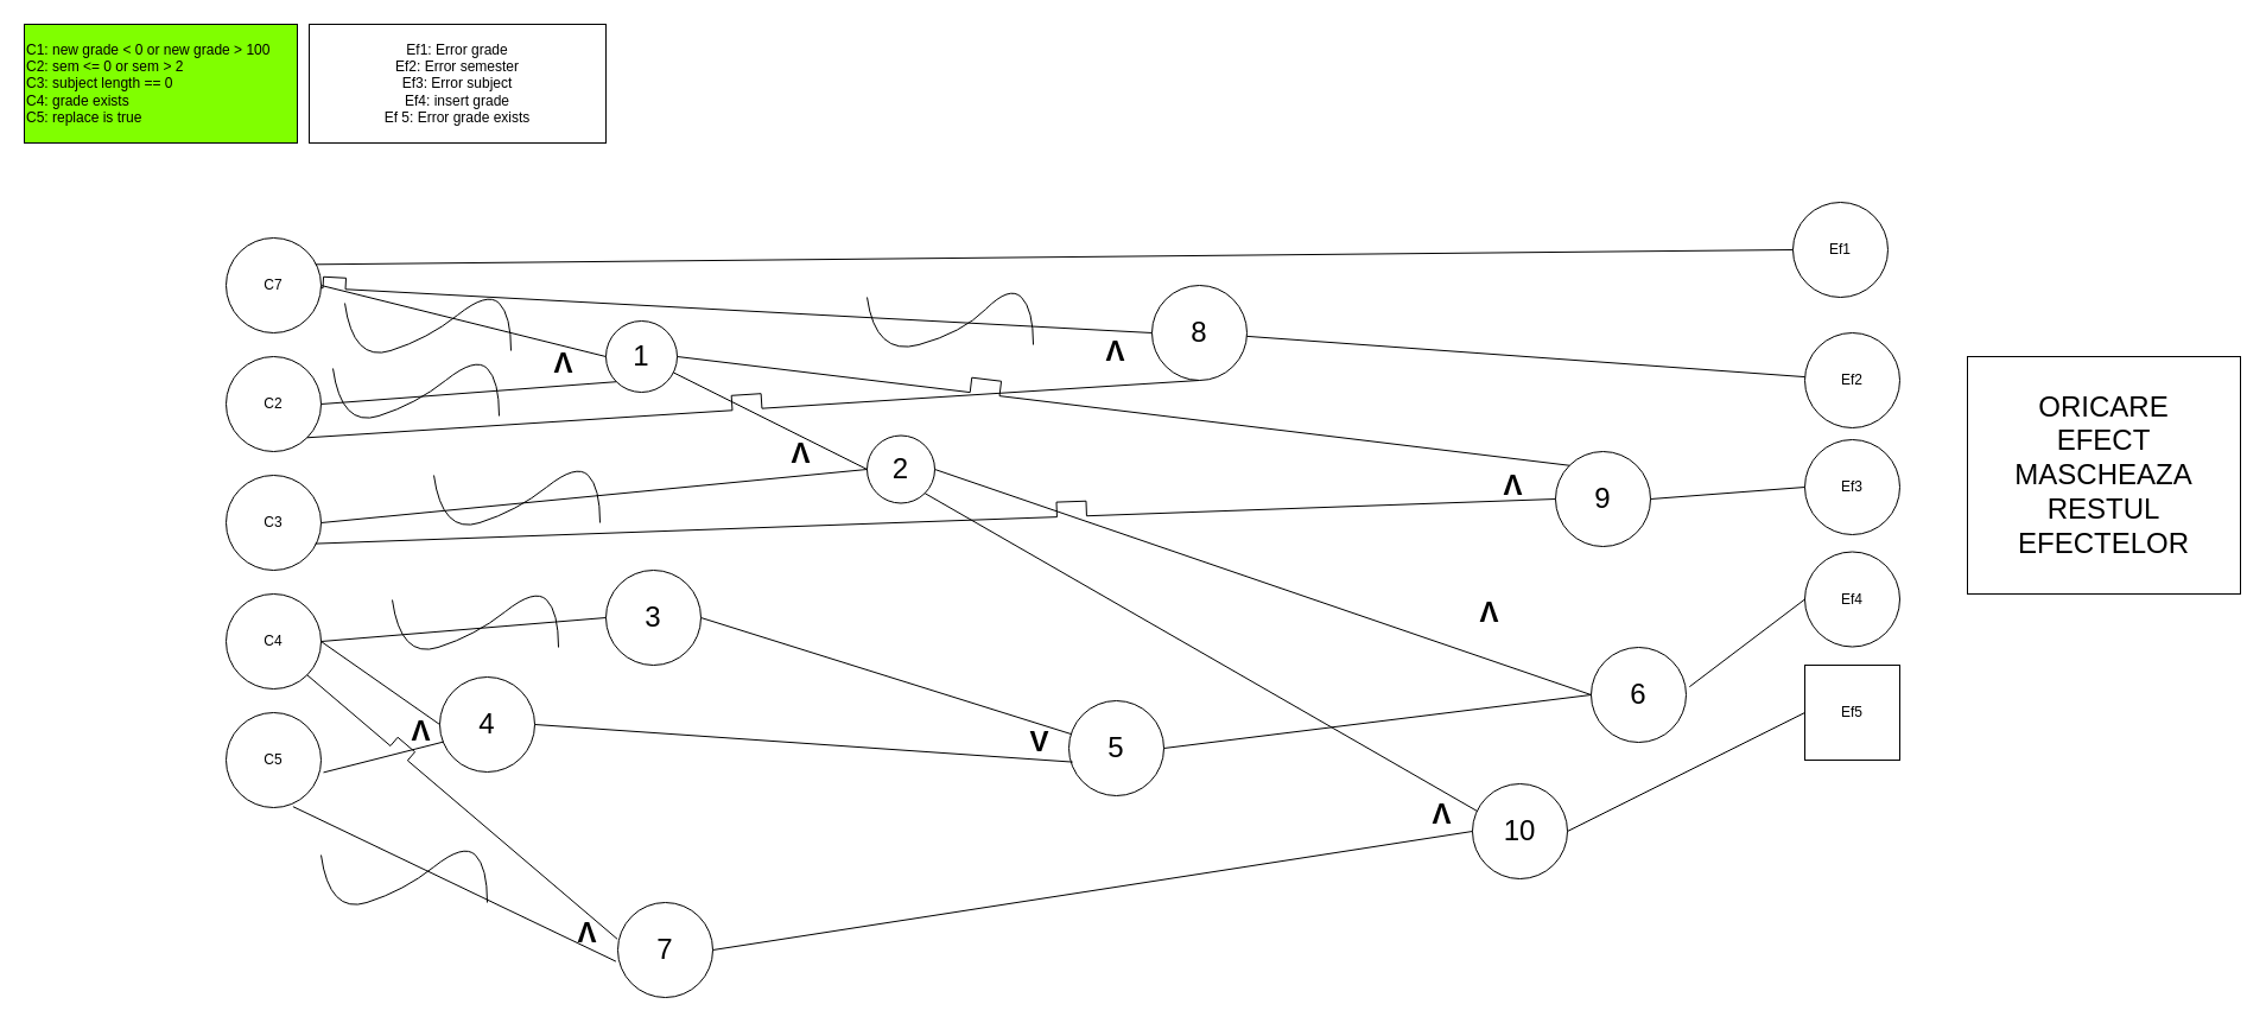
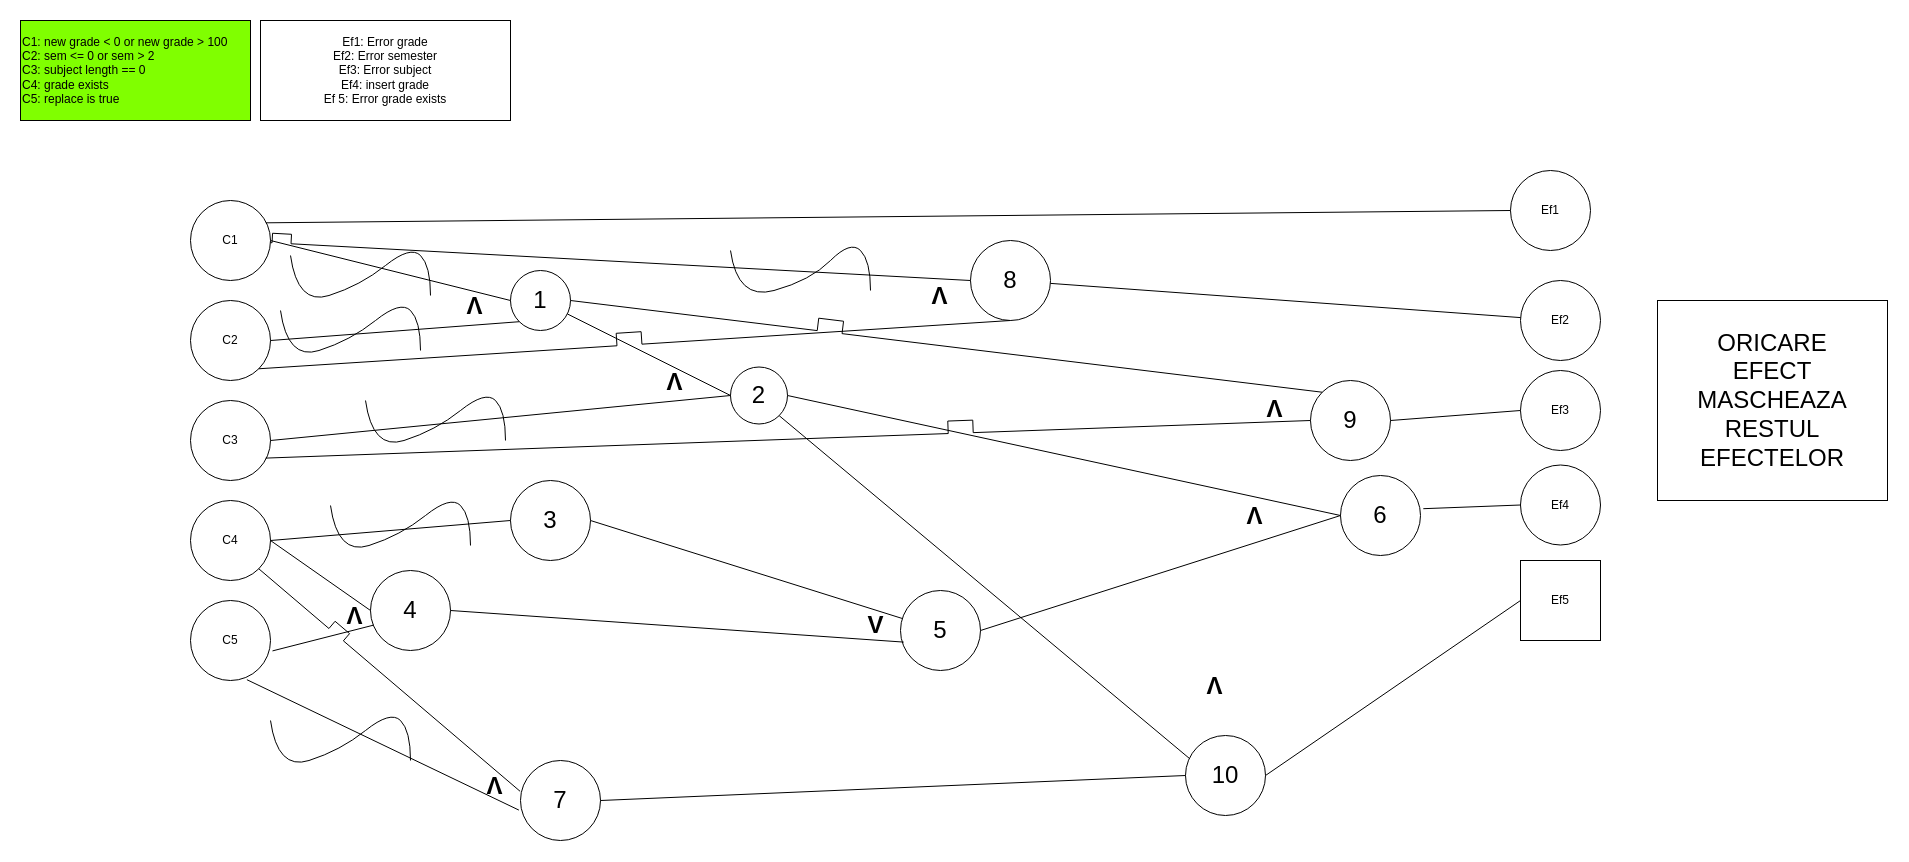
- <mxCell id="2" value="C7" style="ellipse;whiteSpace=wrap;html=1;aspect=fixed;" parent="1" vertex="1"><mxGeometry x="190" y="200" width="80" height="80" as="geometry" /></mxCell>
+ <mxCell id="2" value="C1" style="ellipse;whiteSpace=wrap;html=1;aspect=fixed;" parent="1" vertex="1"><mxGeometry x="190" y="200" width="80" height="80" as="geometry" /></mxCell>
- <mxCell id="38" value="&lt;span style=&quot;font-size: 24px;&quot;&gt;6&lt;/span&gt;" style="ellipse;whiteSpace=wrap;html=1;aspect=fixed;labelBackgroundColor=none;fillColor=none;" parent="1" vertex="1"><mxGeometry x="1340" y="545" width="80" height="80" as="geometry" /></mxCell>
+ <mxCell id="38" value="&lt;span style=&quot;font-size: 24px;&quot;&gt;6&lt;/span&gt;" style="ellipse;whiteSpace=wrap;html=1;aspect=fixed;labelBackgroundColor=none;fillColor=none;" parent="1" vertex="1"><mxGeometry x="1340" y="475" width="80" height="80" as="geometry" /></mxCell>
- <mxCell id="60" value="&lt;span style=&quot;font-size: 24px;&quot;&gt;10&lt;/span&gt;" style="ellipse;whiteSpace=wrap;html=1;aspect=fixed;labelBackgroundColor=none;fillColor=none;" parent="1" vertex="1"><mxGeometry x="1240" y="660" width="80" height="80" as="geometry" /></mxCell>
+ <mxCell id="60" value="&lt;span style=&quot;font-size: 24px;&quot;&gt;10&lt;/span&gt;" style="ellipse;whiteSpace=wrap;html=1;aspect=fixed;labelBackgroundColor=none;fillColor=none;" parent="1" vertex="1"><mxGeometry x="1185" y="735" width="80" height="80" as="geometry" /></mxCell>
